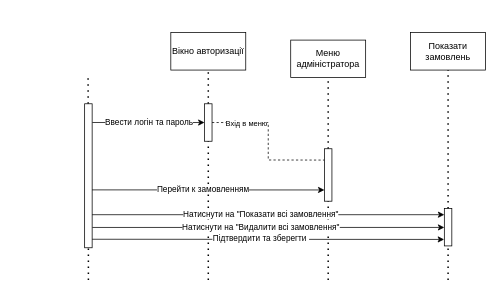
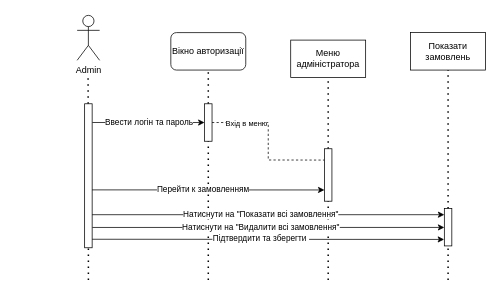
+ <mxCell id="2" value="Admin" style="shape=umlActor;verticalLabelPosition=bottom;verticalAlign=top;html=1;outlineConnect=0;" parent="1" vertex="1"><mxGeometry x="102" y="20" width="30" height="60" as="geometry" /></mxCell>
- <mxCell id="12" value="Вікно авторизації" style="rounded=0;whiteSpace=wrap;html=1;" parent="1" vertex="1"><mxGeometry x="227" y="43" width="100" height="50" as="geometry" /></mxCell>
+ <mxCell id="12" value="Вікно авторизації" style="whiteSpace=wrap;html=1;rounded=1;" parent="1" vertex="1"><mxGeometry x="227" y="43" width="100" height="50" as="geometry" /></mxCell>
